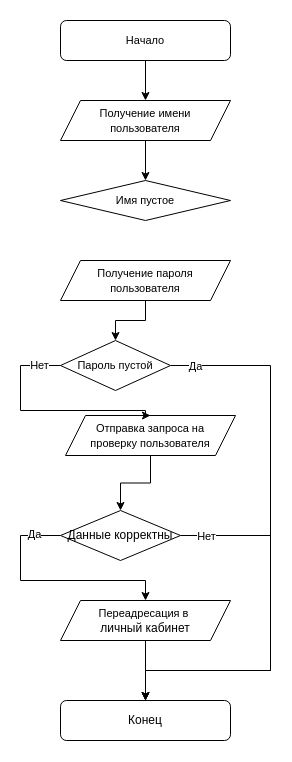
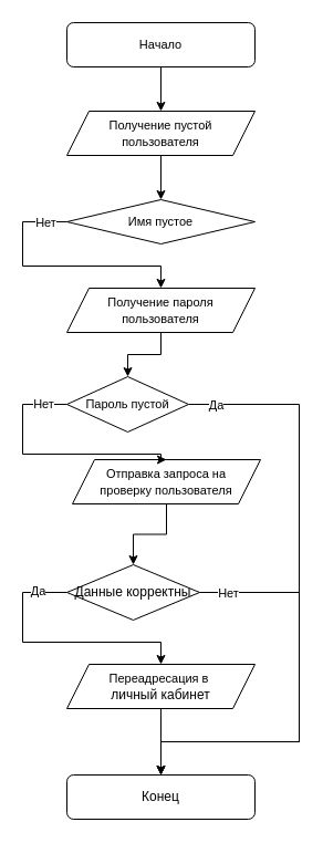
- <mxCell id="5" value="&lt;font style=&quot;font-size: 11px&quot;&gt;Получение имени &lt;br&gt;пользователя&lt;/font&gt;" style="shape=parallelogram;perimeter=parallelogramPerimeter;whiteSpace=wrap;html=1;fixedSize=1;fontFamily=Helvetica;fontSize=12;" parent="1" vertex="1"><mxGeometry x="60" y="100" width="170" height="40" as="geometry" /></mxCell>
+ <mxCell id="5" value="&lt;font style=&quot;font-size: 11px&quot;&gt;Получение пустой &lt;br&gt;пользователя&lt;/font&gt;" style="shape=parallelogram;perimeter=parallelogramPerimeter;whiteSpace=wrap;html=1;fixedSize=1;fontFamily=Helvetica;fontSize=12;" parent="1" vertex="1"><mxGeometry x="60" y="100" width="170" height="40" as="geometry" /></mxCell>
+ <mxCell id="14" style="edgeStyle=orthogonalEdgeStyle;rounded=0;orthogonalLoop=1;jettySize=auto;html=1;exitX=0;exitY=0.5;exitDx=0;exitDy=0;entryX=0.5;entryY=0;entryDx=0;entryDy=0;fontSize=11;" edge="1" parent="1" source="16" target="18"><mxGeometry relative="1" as="geometry"><Array as="points"><mxPoint x="20" y="200" /><mxPoint x="20" y="240" /><mxPoint x="145" y="240" /></Array></mxGeometry></mxCell>
+ <mxCell id="15" value="Нет" style="edgeLabel;html=1;align=center;verticalAlign=middle;resizable=0;points=[];fontSize=11;" vertex="1" connectable="0" parent="14"><mxGeometry x="0.33" y="-1" relative="1" as="geometry"><mxPoint x="-50" y="-41" as="offset" /></mxGeometry></mxCell>
